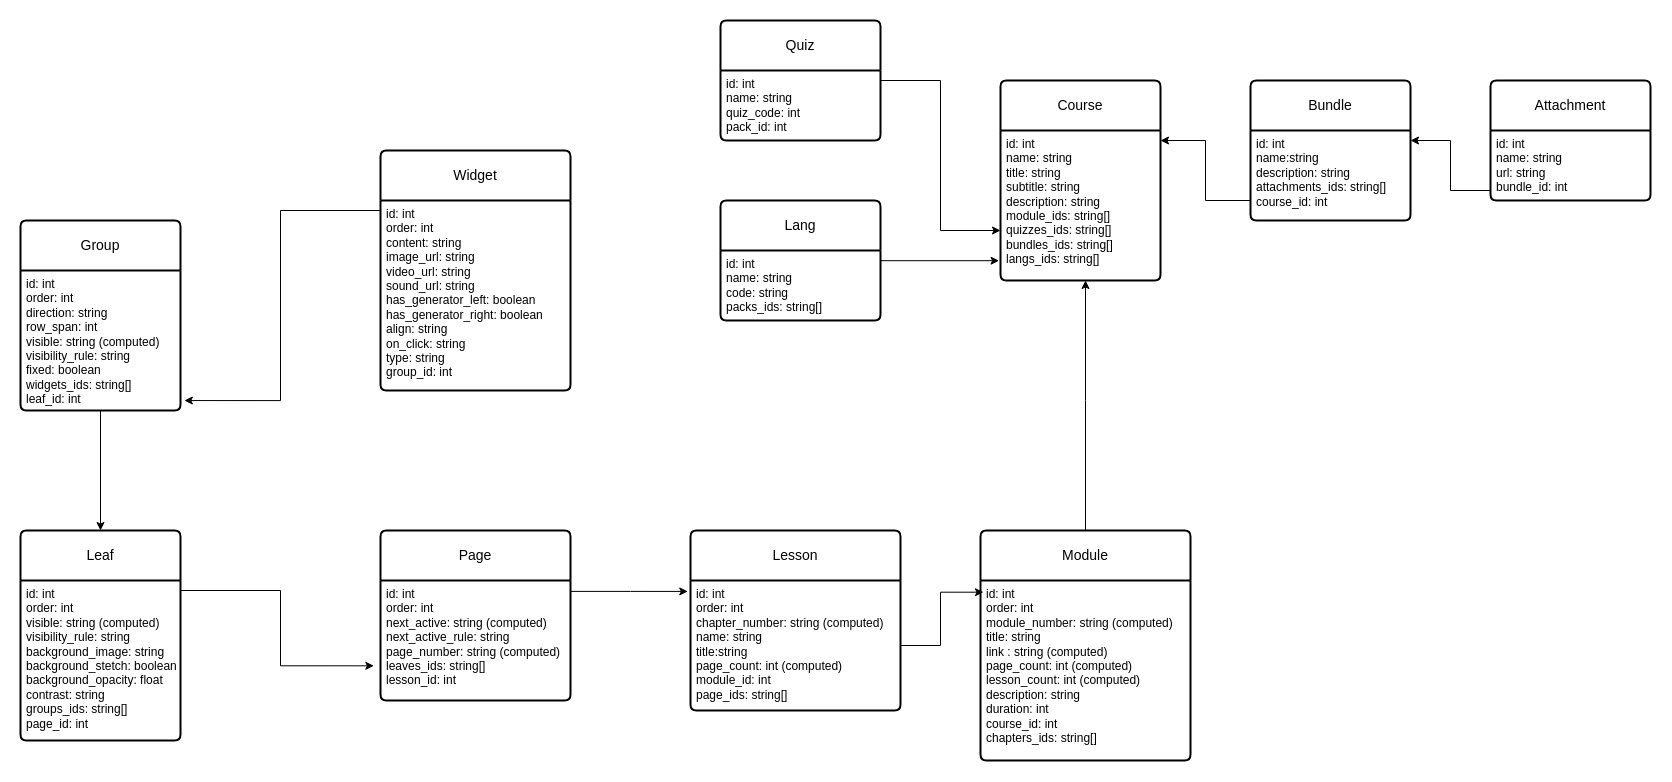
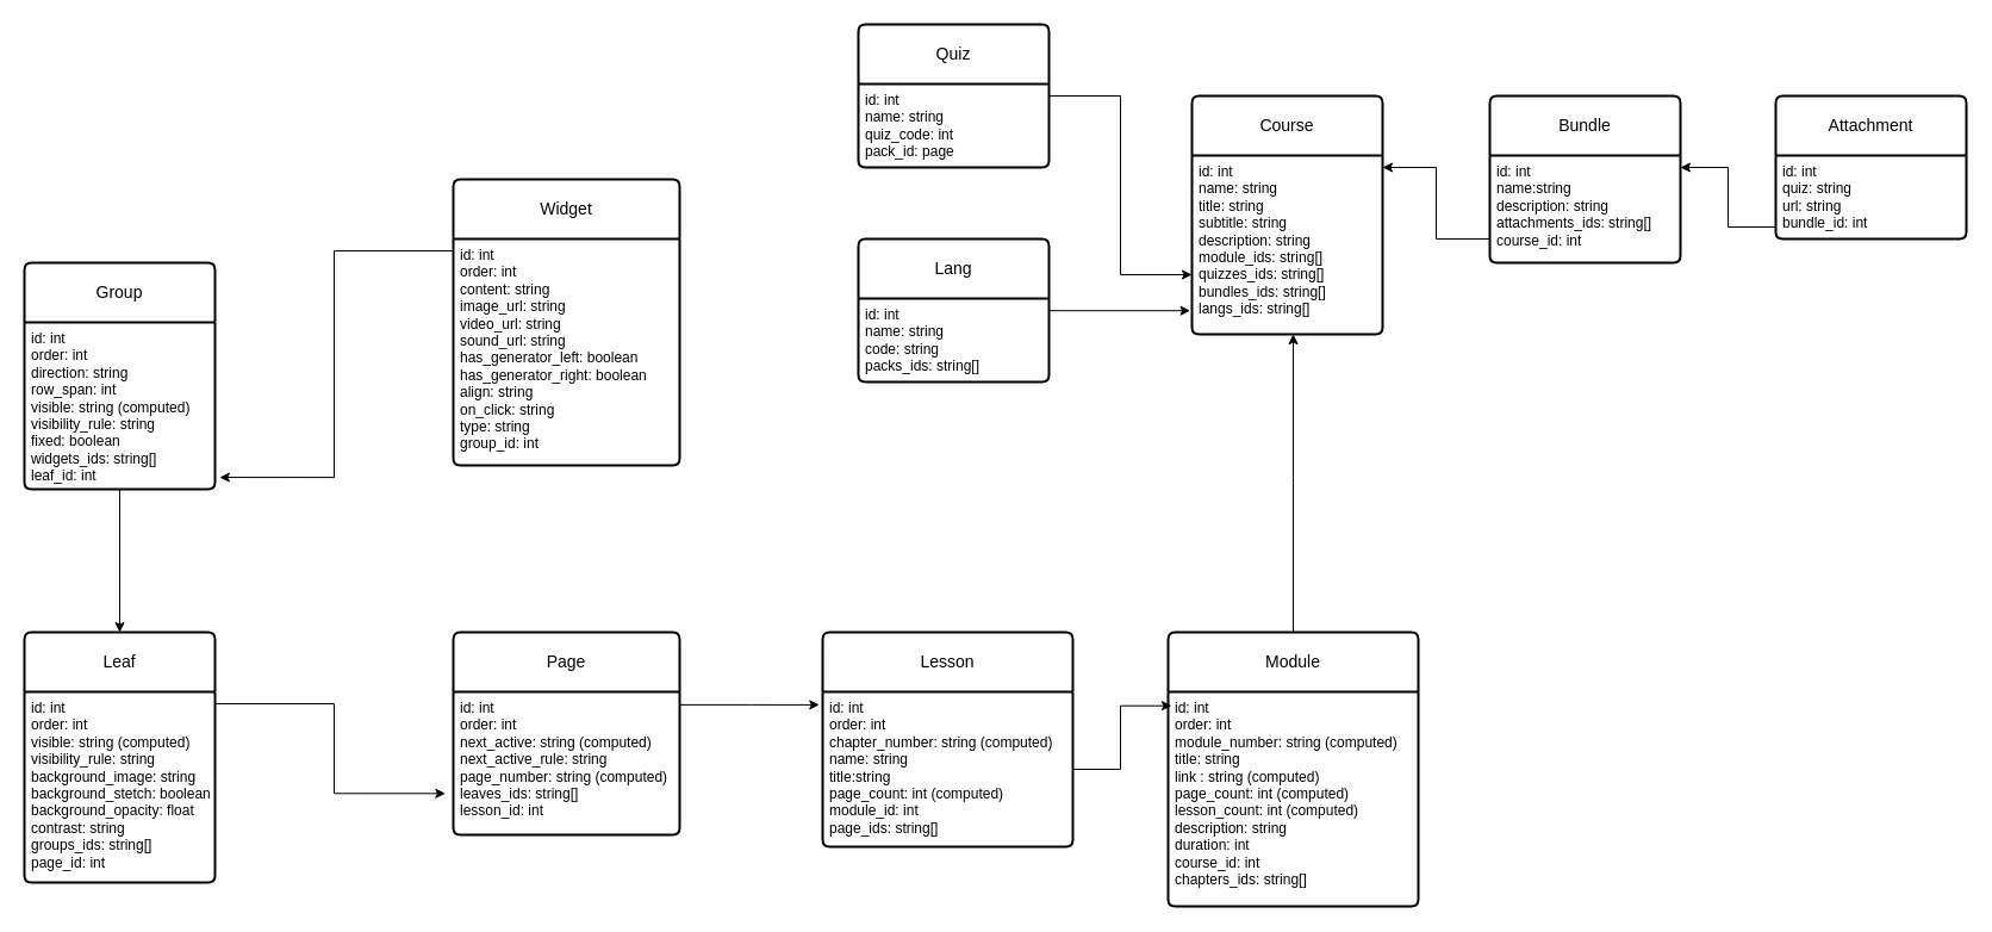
- <mxCell id="13" value="id: int&lt;br&gt;name: string&lt;br&gt;quiz_code: int&lt;br&gt;pack_id: int" style="align=left;strokeColor=none;fillColor=none;spacingLeft=4;fontSize=12;verticalAlign=top;resizable=0;rotatable=0;part=1;html=1;" vertex="1" parent="12"><mxGeometry y="50" width="160" height="70" as="geometry" /></mxCell>
+ <mxCell id="13" value="id: int&lt;br&gt;name: string&lt;br&gt;quiz_code: int&lt;br&gt;pack_id: page" style="align=left;strokeColor=none;fillColor=none;spacingLeft=4;fontSize=12;verticalAlign=top;resizable=0;rotatable=0;part=1;html=1;" vertex="1" parent="12"><mxGeometry y="50" width="160" height="70" as="geometry" /></mxCell>
- <mxCell id="4" value="id: int&lt;br&gt;name: string&lt;br&gt;url: string&lt;br&gt;bundle_id: int" style="align=left;strokeColor=none;fillColor=none;spacingLeft=4;fontSize=12;verticalAlign=top;resizable=0;rotatable=0;part=1;html=1;" vertex="1" parent="3"><mxGeometry y="50" width="160" height="70" as="geometry" /></mxCell>
+ <mxCell id="4" value="id: int&lt;br&gt;quiz: string&lt;br&gt;url: string&lt;br&gt;bundle_id: int" style="align=left;strokeColor=none;fillColor=none;spacingLeft=4;fontSize=12;verticalAlign=top;resizable=0;rotatable=0;part=1;html=1;" vertex="1" parent="3"><mxGeometry y="50" width="160" height="70" as="geometry" /></mxCell>
